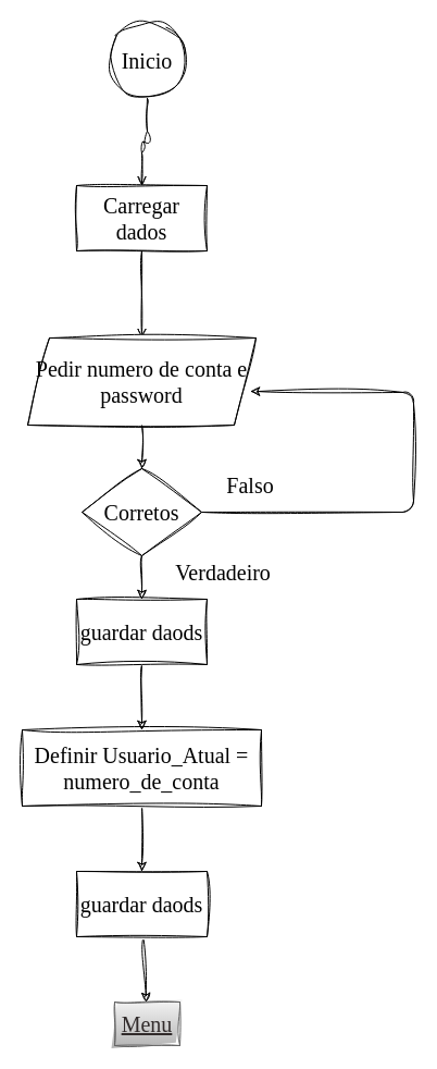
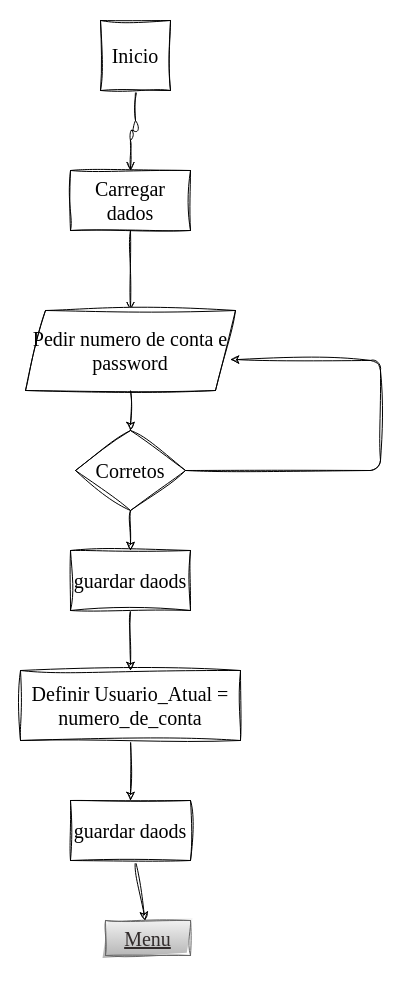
- <mxCell id="3" value="Inicio" style="ellipse;whiteSpace=wrap;html=1;aspect=fixed;sketch=1;hachureGap=4;jiggle=2;curveFitting=1;fontFamily=Architects Daughter;fontSource=https%3A%2F%2Ffonts.googleapis.com%2Fcss%3Ffamily%3DArchitects%2BDaughter;fontSize=20;" parent="1" vertex="1"><mxGeometry x="100" y="20" width="70" height="70" as="geometry" /></mxCell>
+ <mxCell id="3" value="Inicio" style="whiteSpace=wrap;html=1;aspect=fixed;sketch=1;hachureGap=4;jiggle=2;curveFitting=1;fontFamily=Architects Daughter;fontSource=https%3A%2F%2Ffonts.googleapis.com%2Fcss%3Ffamily%3DArchitects%2BDaughter;fontSize=20;rounded=0;" parent="1" vertex="1"><mxGeometry x="100" y="20" width="70" height="70" as="geometry" /></mxCell>
- <mxCell id="11" value="Falso" style="text;html=1;strokeColor=none;fillColor=none;align=center;verticalAlign=middle;whiteSpace=wrap;rounded=0;fontSize=20;fontFamily=Architects Daughter;sketch=1;curveFitting=1;jiggle=2;" parent="1" vertex="1"><mxGeometry x="200" y="430" width="60" height="30" as="geometry" /></mxCell>
- <mxCell id="18" value="Verdadeiro" style="text;html=1;strokeColor=none;fillColor=none;align=center;verticalAlign=middle;whiteSpace=wrap;rounded=0;fontSize=20;fontFamily=Architects Daughter;sketch=1;curveFitting=1;jiggle=2;" parent="1" vertex="1"><mxGeometry x="120" y="510" width="170" height="30" as="geometry" /></mxCell>
- <mxCell id="19" value="Menu" style="text;html=1;whiteSpace=wrap;align=center;verticalAlign=middle;fontStyle=4;sketch=1;hachureGap=4;jiggle=2;curveFitting=1;fontFamily=Architects Daughter;fontSource=https%3A%2F%2Ffonts.googleapis.com%2Fcss%3Ffamily%3DArchitects%2BDaughter;fontSize=20;fillColor=#f5f5f5;gradientColor=#b3b3b3;strokeColor=#666666;fontColor=#312b2b;" vertex="1" parent="1"><mxGeometry x="105" y="920" width="60" height="40" as="geometry" /></mxCell>
+ <mxCell id="19" value="Menu" style="text;html=1;whiteSpace=wrap;align=center;verticalAlign=middle;fontStyle=4;sketch=1;hachureGap=4;jiggle=2;curveFitting=1;fontFamily=Architects Daughter;fontSource=https%3A%2F%2Ffonts.googleapis.com%2Fcss%3Ffamily%3DArchitects%2BDaughter;fontSize=20;fillColor=#f5f5f5;gradientColor=#b3b3b3;strokeColor=#666666;fontColor=#312b2b;" vertex="1" parent="1"><mxGeometry x="105" y="920" width="85" height="35" as="geometry" /></mxCell>
